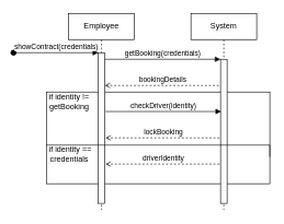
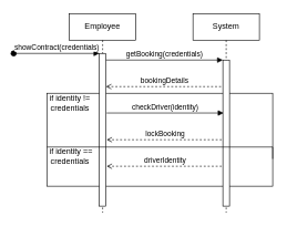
- <mxCell id="11" value="if identity != getBooking" style="text;html=1;align=center;verticalAlign=middle;whiteSpace=wrap;rounded=0;" vertex="1" parent="1"><mxGeometry x="60" y="140" width="90" height="30" as="geometry" /></mxCell>
+ <mxCell id="11" value="if identity != credentials" style="text;html=1;align=center;verticalAlign=middle;whiteSpace=wrap;rounded=0;" vertex="1" parent="1"><mxGeometry x="60" y="140" width="90" height="30" as="geometry" /></mxCell>
